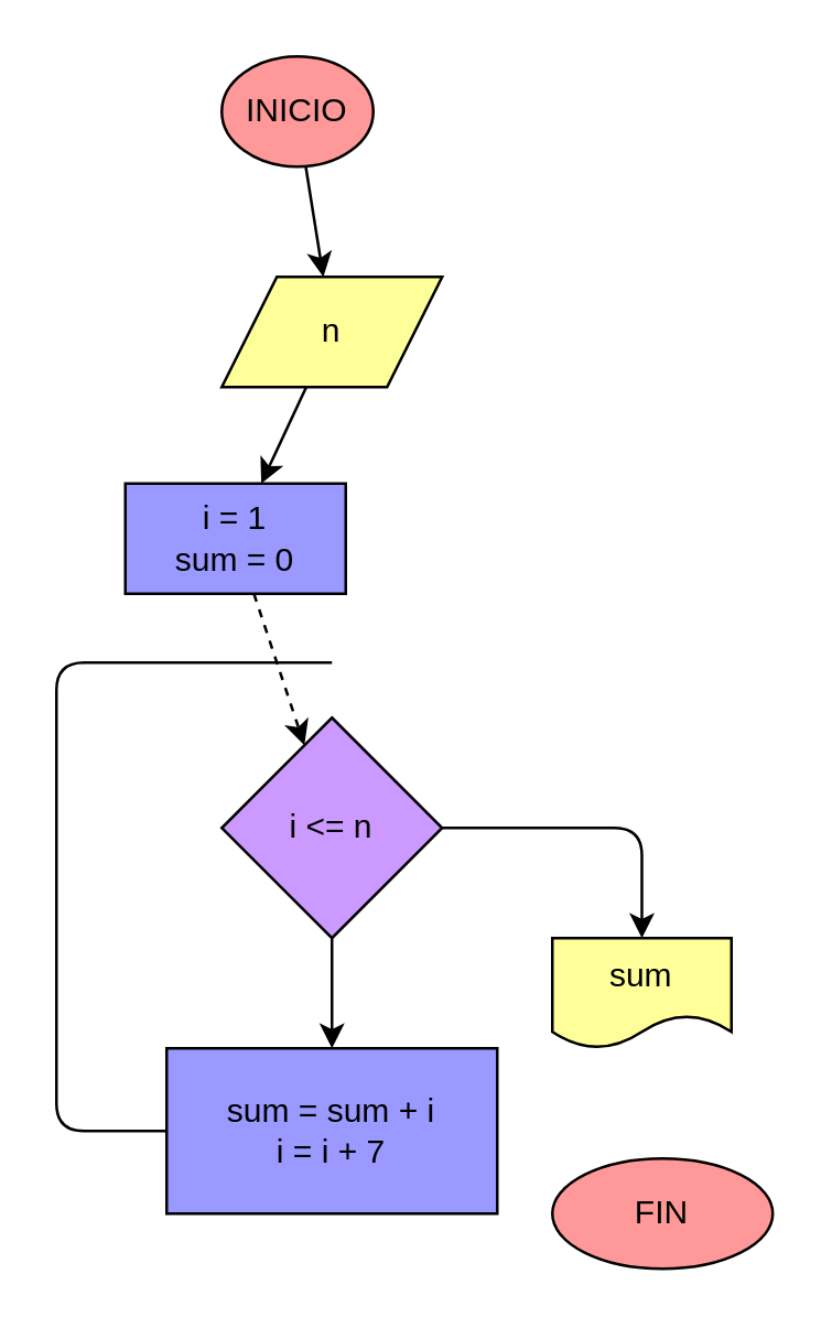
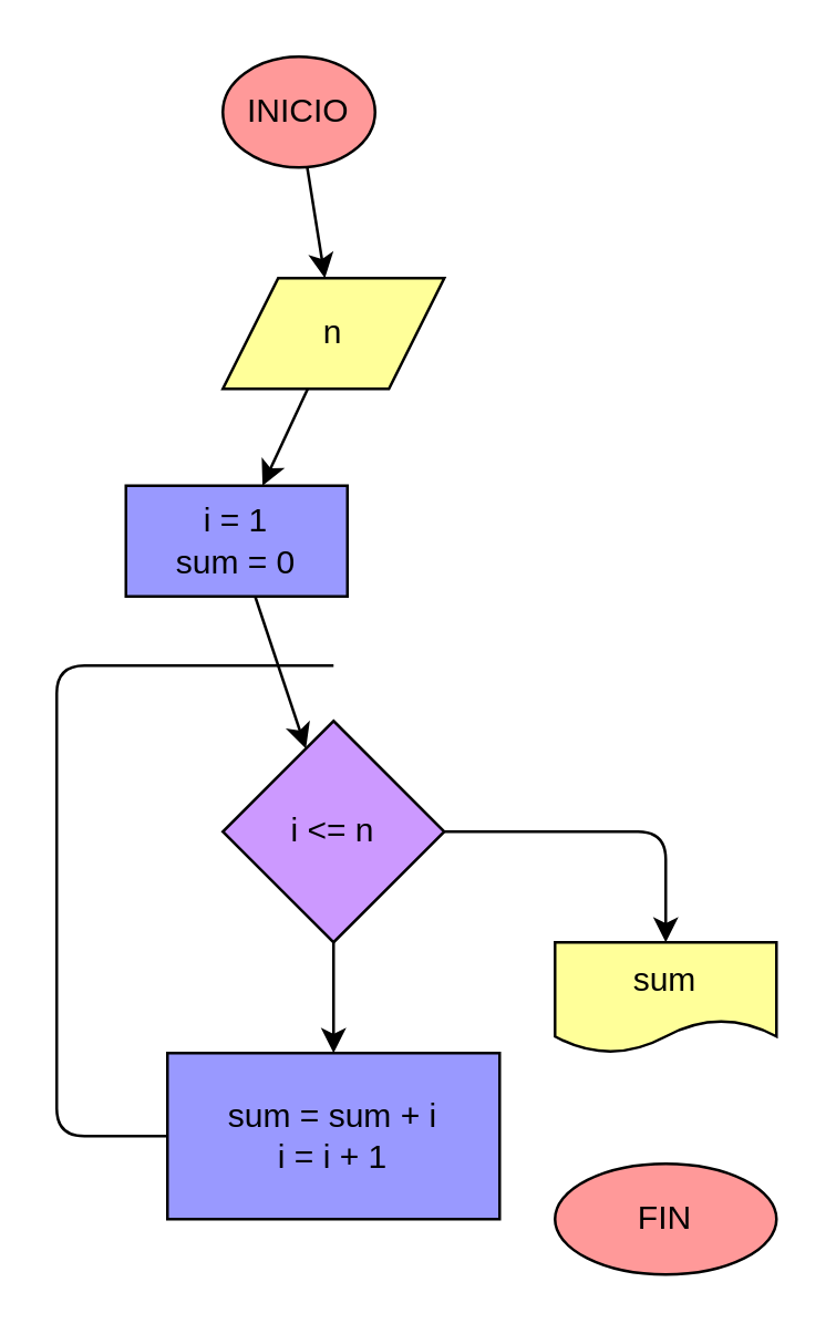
- <mxCell id="6" value="" style="edgeStyle=none;html=1;strokeColor=#000000;fontColor=#000000;dashed=1;" parent="1" source="7" target="10" edge="1"><mxGeometry relative="1" as="geometry" /></mxCell>
+ <mxCell id="6" value="" style="edgeStyle=none;html=1;strokeColor=#000000;fontColor=#000000;" parent="1" source="7" target="10" edge="1"><mxGeometry relative="1" as="geometry" /></mxCell>
- <mxCell id="13" value="sum" style="shape=document;whiteSpace=wrap;html=1;boundedLbl=1;fillColor=#FFFF99;strokeColor=#000000;fontColor=#000000;" parent="1" vertex="1"><mxGeometry x="200" y="340" width="65" height="40" as="geometry" /></mxCell>
+ <mxCell id="13" value="sum" style="shape=document;whiteSpace=wrap;html=1;boundedLbl=1;fillColor=#FFFF99;strokeColor=#000000;fontColor=#000000;" parent="1" vertex="1"><mxGeometry x="200" y="340" width="80" height="40" as="geometry" /></mxCell>
- <mxCell id="12" value="sum = sum + i&lt;br&gt;i = i + 7" style="whiteSpace=wrap;html=1;strokeColor=#000000;fontColor=#000000;fillColor=#9999FF;" parent="1" vertex="1"><mxGeometry x="60" y="380" width="120" height="60" as="geometry" /></mxCell>
+ <mxCell id="12" value="sum = sum + i&lt;br&gt;i = i + 1" style="whiteSpace=wrap;html=1;strokeColor=#000000;fontColor=#000000;fillColor=#9999FF;" parent="1" vertex="1"><mxGeometry x="60" y="380" width="120" height="60" as="geometry" /></mxCell>
